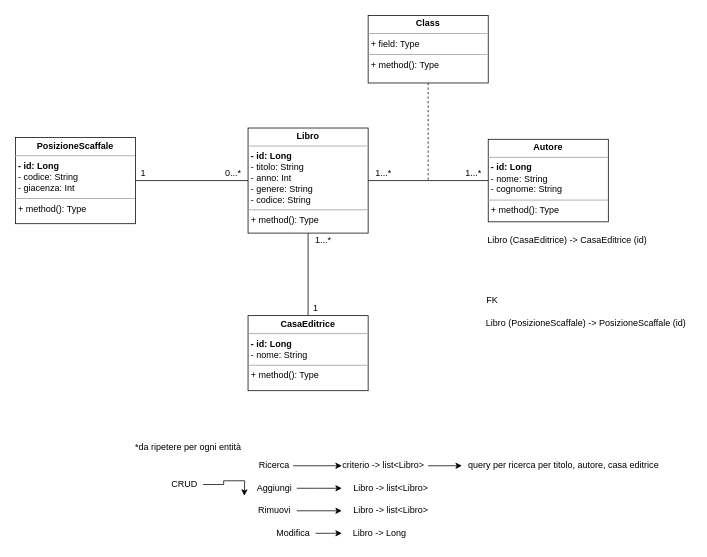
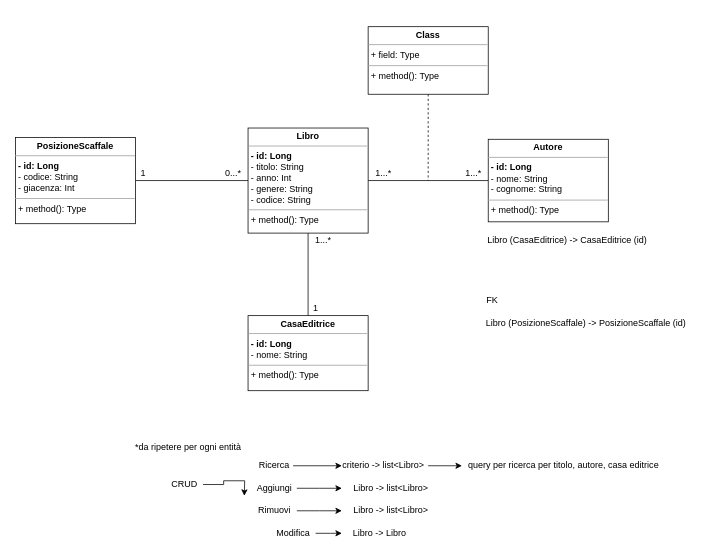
- <mxCell id="36" value="&lt;p style=&quot;margin:0px;margin-top:4px;text-align:center;&quot;&gt;&lt;b&gt;Class&lt;/b&gt;&lt;/p&gt;&lt;hr size=&quot;1&quot;/&gt;&lt;p style=&quot;margin:0px;margin-left:4px;&quot;&gt;+ field: Type&lt;/p&gt;&lt;hr size=&quot;1&quot;/&gt;&lt;p style=&quot;margin:0px;margin-left:4px;&quot;&gt;+ method(): Type&lt;/p&gt;" style="verticalAlign=top;align=left;overflow=fill;fontSize=12;fontFamily=Helvetica;html=1;" vertex="1" parent="1"><mxGeometry x="490" y="20" width="160" height="90" as="geometry" /></mxCell>
+ <mxCell id="36" value="&lt;p style=&quot;margin:0px;margin-top:4px;text-align:center;&quot;&gt;&lt;b&gt;Class&lt;/b&gt;&lt;/p&gt;&lt;hr size=&quot;1&quot;/&gt;&lt;p style=&quot;margin:0px;margin-left:4px;&quot;&gt;+ field: Type&lt;/p&gt;&lt;hr size=&quot;1&quot;/&gt;&lt;p style=&quot;margin:0px;margin-left:4px;&quot;&gt;+ method(): Type&lt;/p&gt;" style="verticalAlign=top;align=left;overflow=fill;fontSize=12;fontFamily=Helvetica;html=1;" vertex="1" parent="1"><mxGeometry x="490" y="35" width="160" height="90" as="geometry" /></mxCell>
- <mxCell id="33" value="Libro -&amp;gt; Long" style="text;html=1;align=center;verticalAlign=middle;resizable=0;points=[];autosize=1;" vertex="1" parent="1"><mxGeometry x="460" y="700" width="90" height="20" as="geometry" /></mxCell>
+ <mxCell id="33" value="Libro -&amp;gt; Libro" style="text;html=1;align=center;verticalAlign=middle;resizable=0;points=[];autosize=1;" vertex="1" parent="1"><mxGeometry x="460" y="700" width="90" height="20" as="geometry" /></mxCell>
